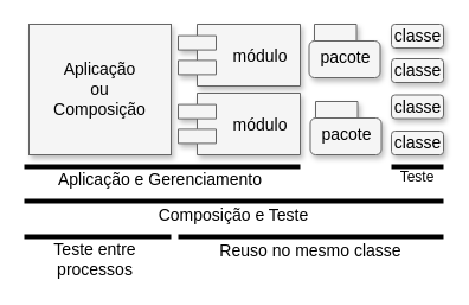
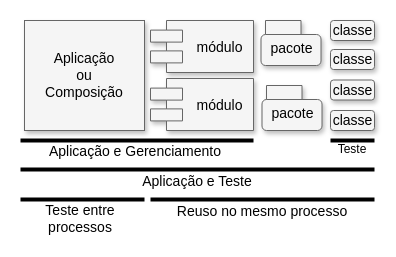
- <mxCell id="16" value="&lt;font style=&quot;font-size: 14px&quot;&gt;Composição e Teste&lt;/font&gt;" style="text;html=1;strokeColor=none;fillColor=none;align=center;verticalAlign=middle;whiteSpace=wrap;rounded=0;shadow=1;glass=0;comic=0;fontSize=14;fontColor=#000000;" vertex="1" parent="1"><mxGeometry x="24" y="171" width="346" height="20" as="geometry" /></mxCell>
+ <mxCell id="16" value="&lt;font style=&quot;font-size: 14px&quot;&gt;Aplicação e Teste&lt;/font&gt;" style="text;html=1;strokeColor=none;fillColor=none;align=center;verticalAlign=middle;whiteSpace=wrap;rounded=0;shadow=1;glass=0;comic=0;fontSize=14;fontColor=#000000;" vertex="1" parent="1"><mxGeometry x="24" y="171" width="346" height="20" as="geometry" /></mxCell>
- <mxCell id="20" value="&lt;font style=&quot;font-size: 14px&quot;&gt;Reuso no mesmo classe&lt;/font&gt;" style="text;html=1;strokeColor=none;fillColor=none;align=center;verticalAlign=middle;whiteSpace=wrap;rounded=0;shadow=1;glass=0;comic=0;fontSize=14;fontColor=#000000;" vertex="1" parent="1"><mxGeometry x="150" y="201" width="224" height="20" as="geometry" /></mxCell>
+ <mxCell id="20" value="&lt;font style=&quot;font-size: 14px&quot;&gt;Reuso no mesmo processo&lt;/font&gt;" style="text;html=1;strokeColor=none;fillColor=none;align=center;verticalAlign=middle;whiteSpace=wrap;rounded=0;shadow=1;glass=0;comic=0;fontSize=14;fontColor=#000000;" vertex="1" parent="1"><mxGeometry x="150" y="201" width="224" height="20" as="geometry" /></mxCell>
